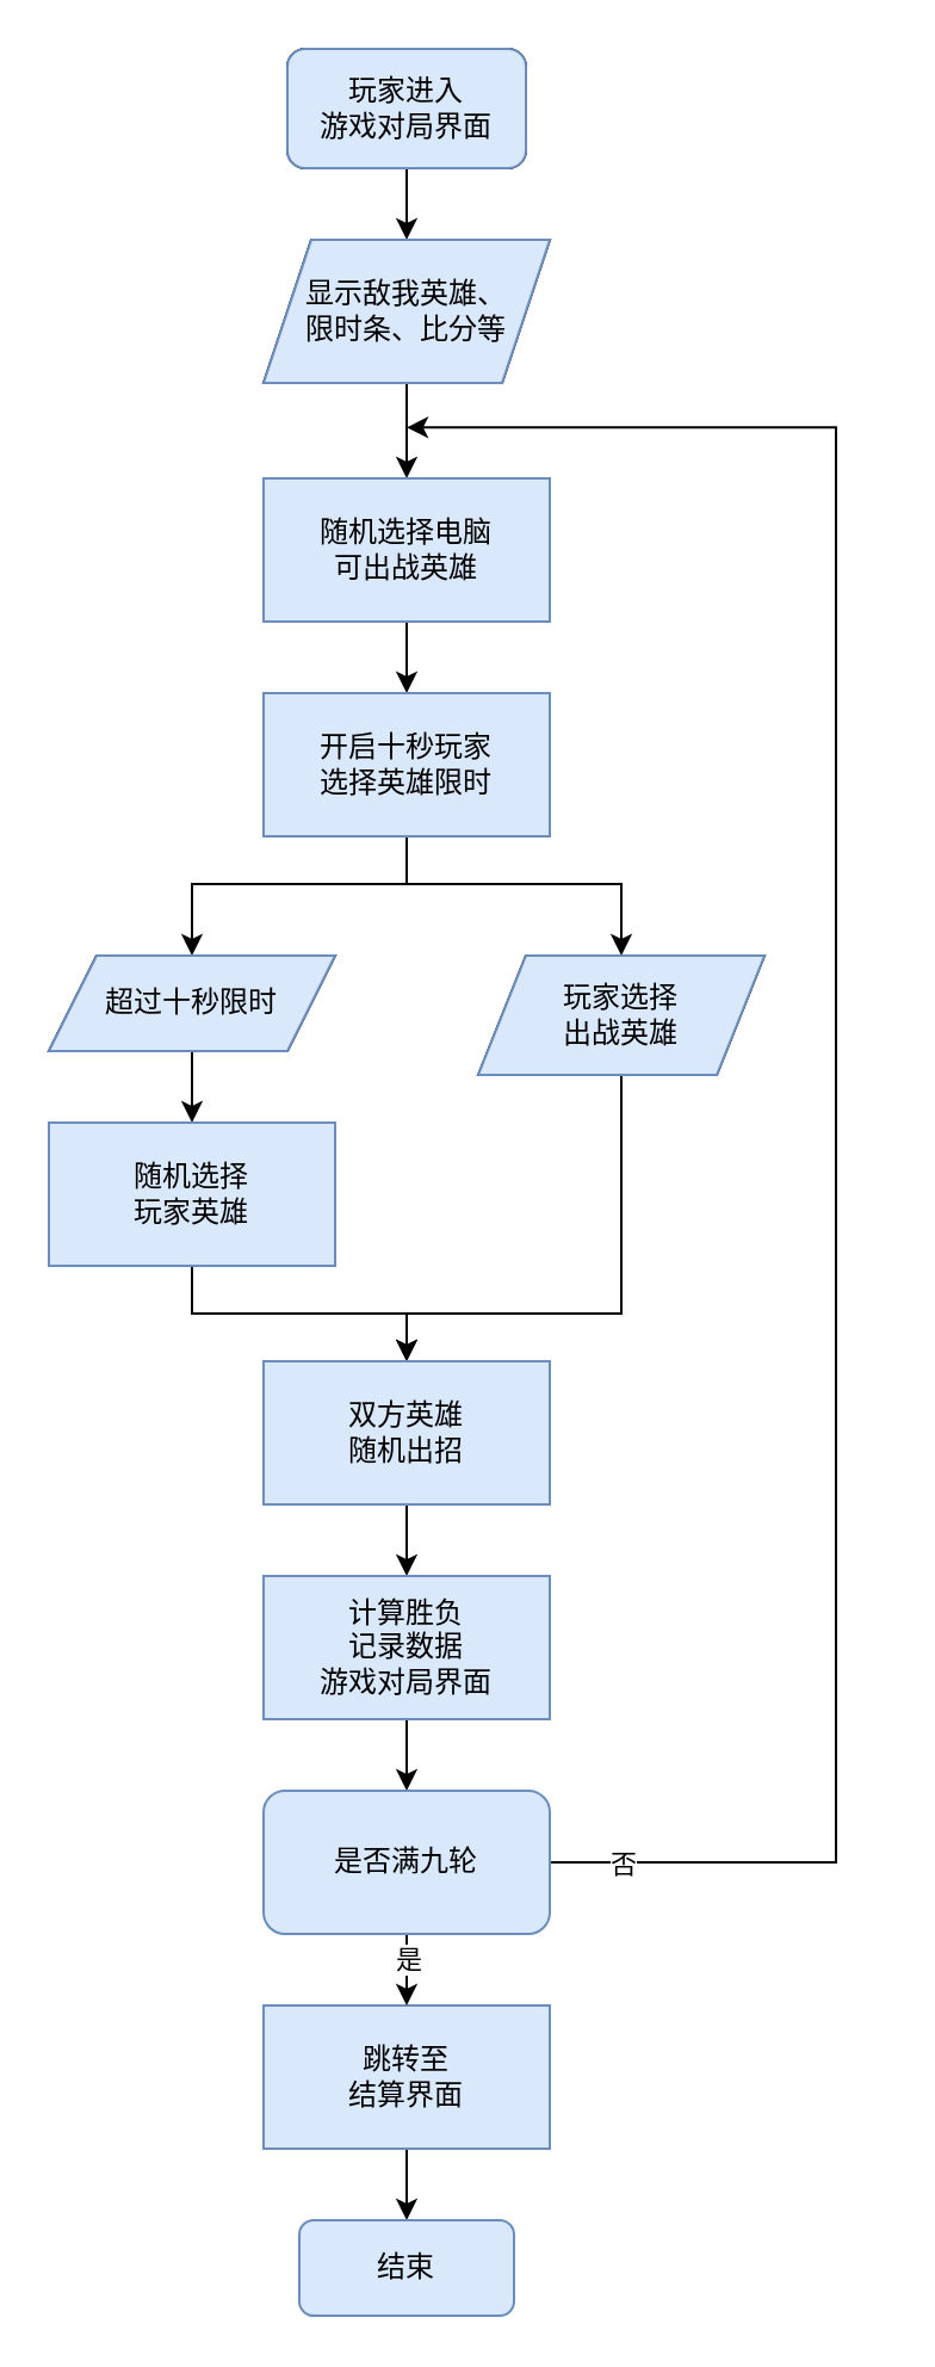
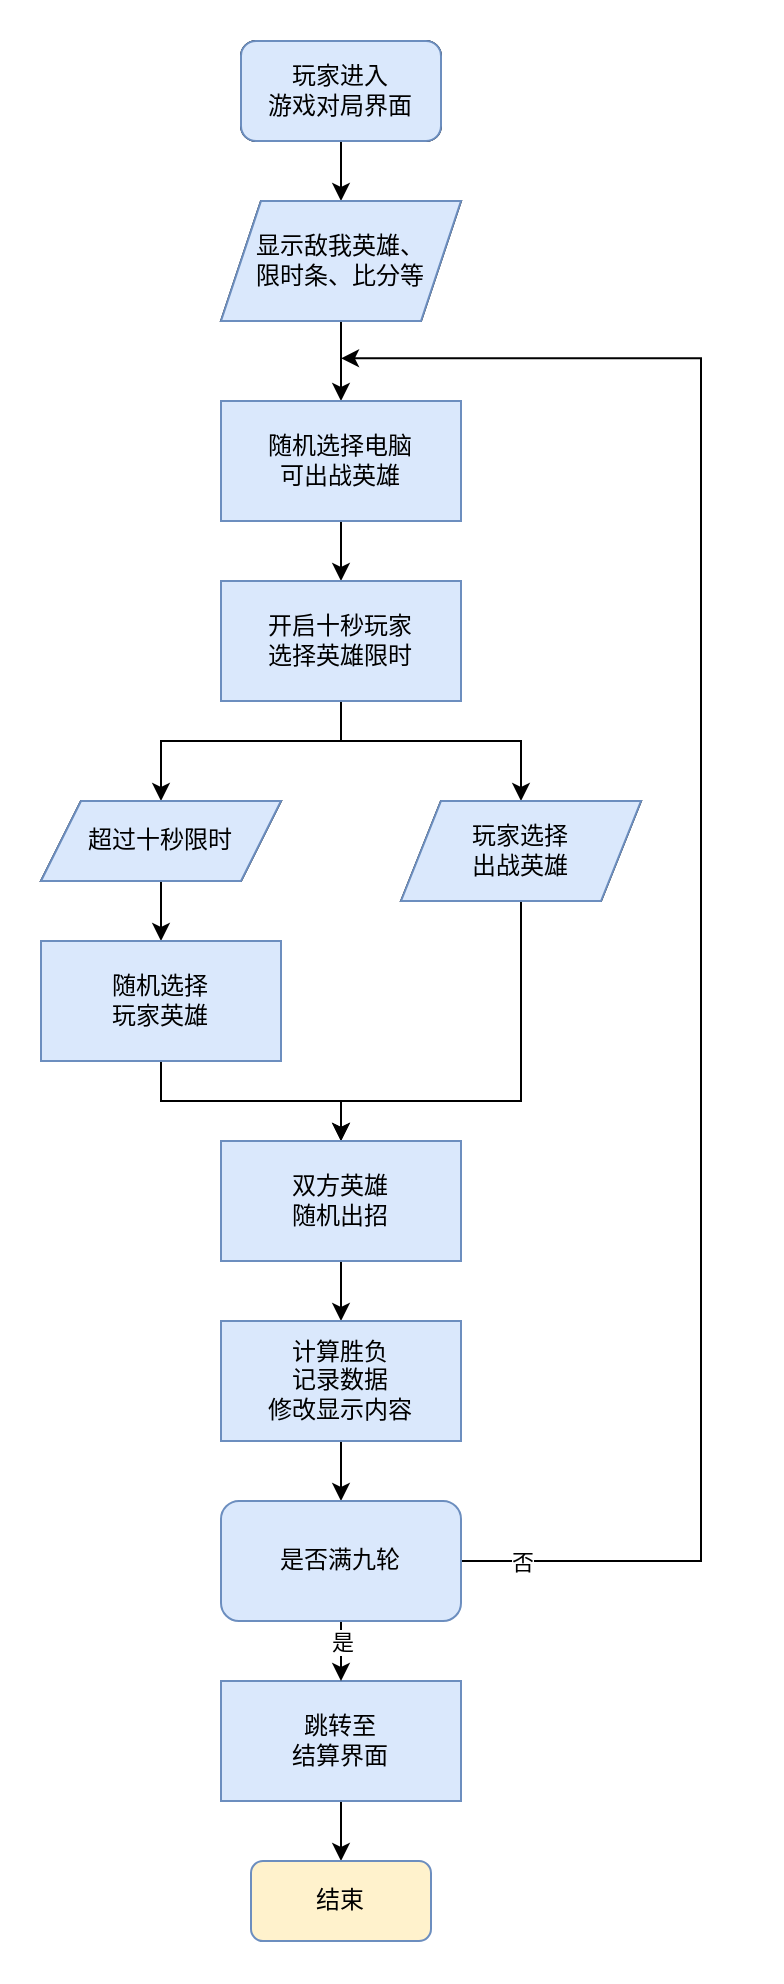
- <mxCell id="25" value="计算胜负&lt;br&gt;记录数据&lt;br&gt;游戏对局界面" style="rounded=0;whiteSpace=wrap;html=1;fillColor=#dae8fc;strokeColor=#6c8ebf;" vertex="1" parent="1"><mxGeometry x="110" y="660" width="120" height="60" as="geometry" /></mxCell>
+ <mxCell id="25" value="计算胜负&lt;br&gt;记录数据&lt;br&gt;修改显示内容" style="rounded=0;whiteSpace=wrap;html=1;fillColor=#dae8fc;strokeColor=#6c8ebf;" vertex="1" parent="1"><mxGeometry x="110" y="660" width="120" height="60" as="geometry" /></mxCell>
- <mxCell id="7" value="结束" style="rounded=1;whiteSpace=wrap;html=1;fillColor=#dae8fc;strokeColor=#6c8ebf;" vertex="1" parent="1"><mxGeometry x="125" y="930" width="90" height="40" as="geometry" /></mxCell>
+ <mxCell id="7" value="结束" style="rounded=1;whiteSpace=wrap;html=1;fillColor=#fff2cc;strokeColor=#6c8ebf;" vertex="1" parent="1"><mxGeometry x="125" y="930" width="90" height="40" as="geometry" /></mxCell>
